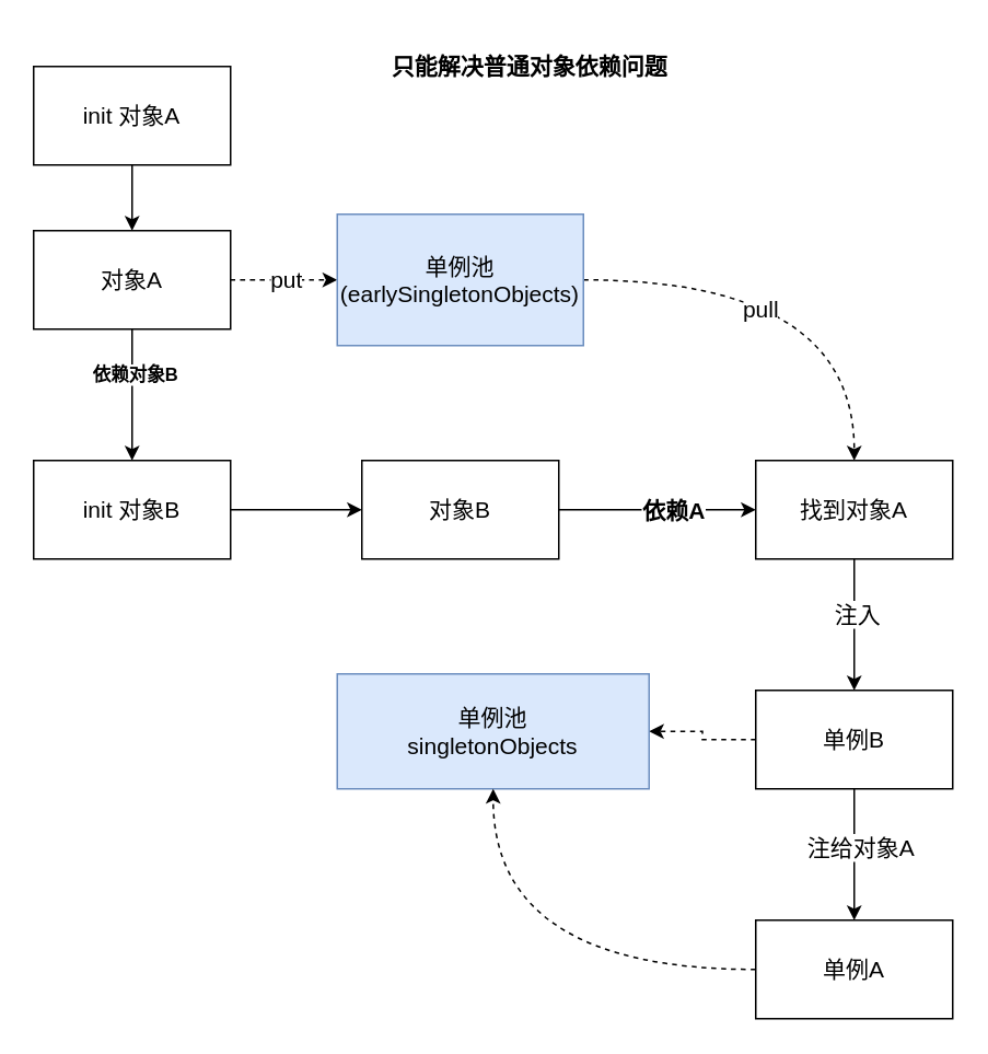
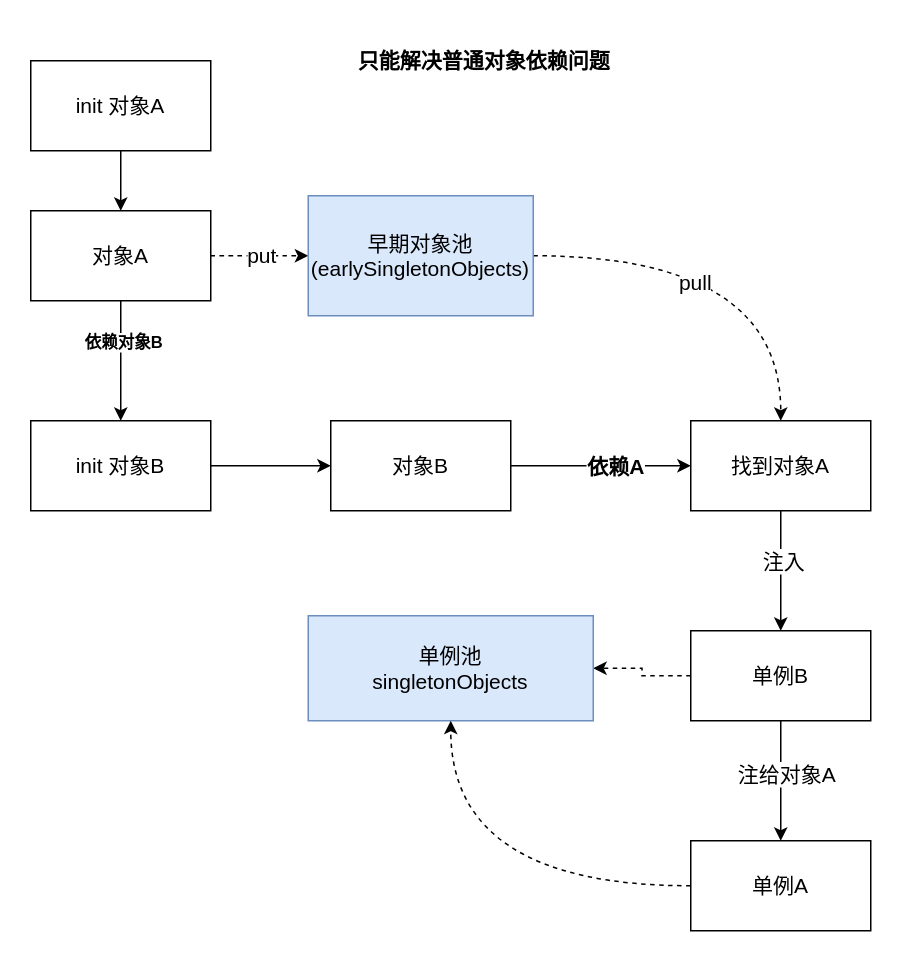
- <mxCell id="11" value="单例池&lt;div style=&quot;font-size: 14px;&quot;&gt;(earlySingletonObjects)&lt;/div&gt;" style="rounded=0;whiteSpace=wrap;html=1;fillColor=#dae8fc;strokeColor=#6c8ebf;fontSize=14;" vertex="1" parent="1"><mxGeometry x="205" y="130" width="150" height="80" as="geometry" /></mxCell>
+ <mxCell id="11" value="早期对象池&lt;div style=&quot;font-size: 14px;&quot;&gt;(earlySingletonObjects)&lt;/div&gt;" style="rounded=0;whiteSpace=wrap;html=1;fillColor=#dae8fc;strokeColor=#6c8ebf;fontSize=14;" vertex="1" parent="1"><mxGeometry x="205" y="130" width="150" height="80" as="geometry" /></mxCell>
